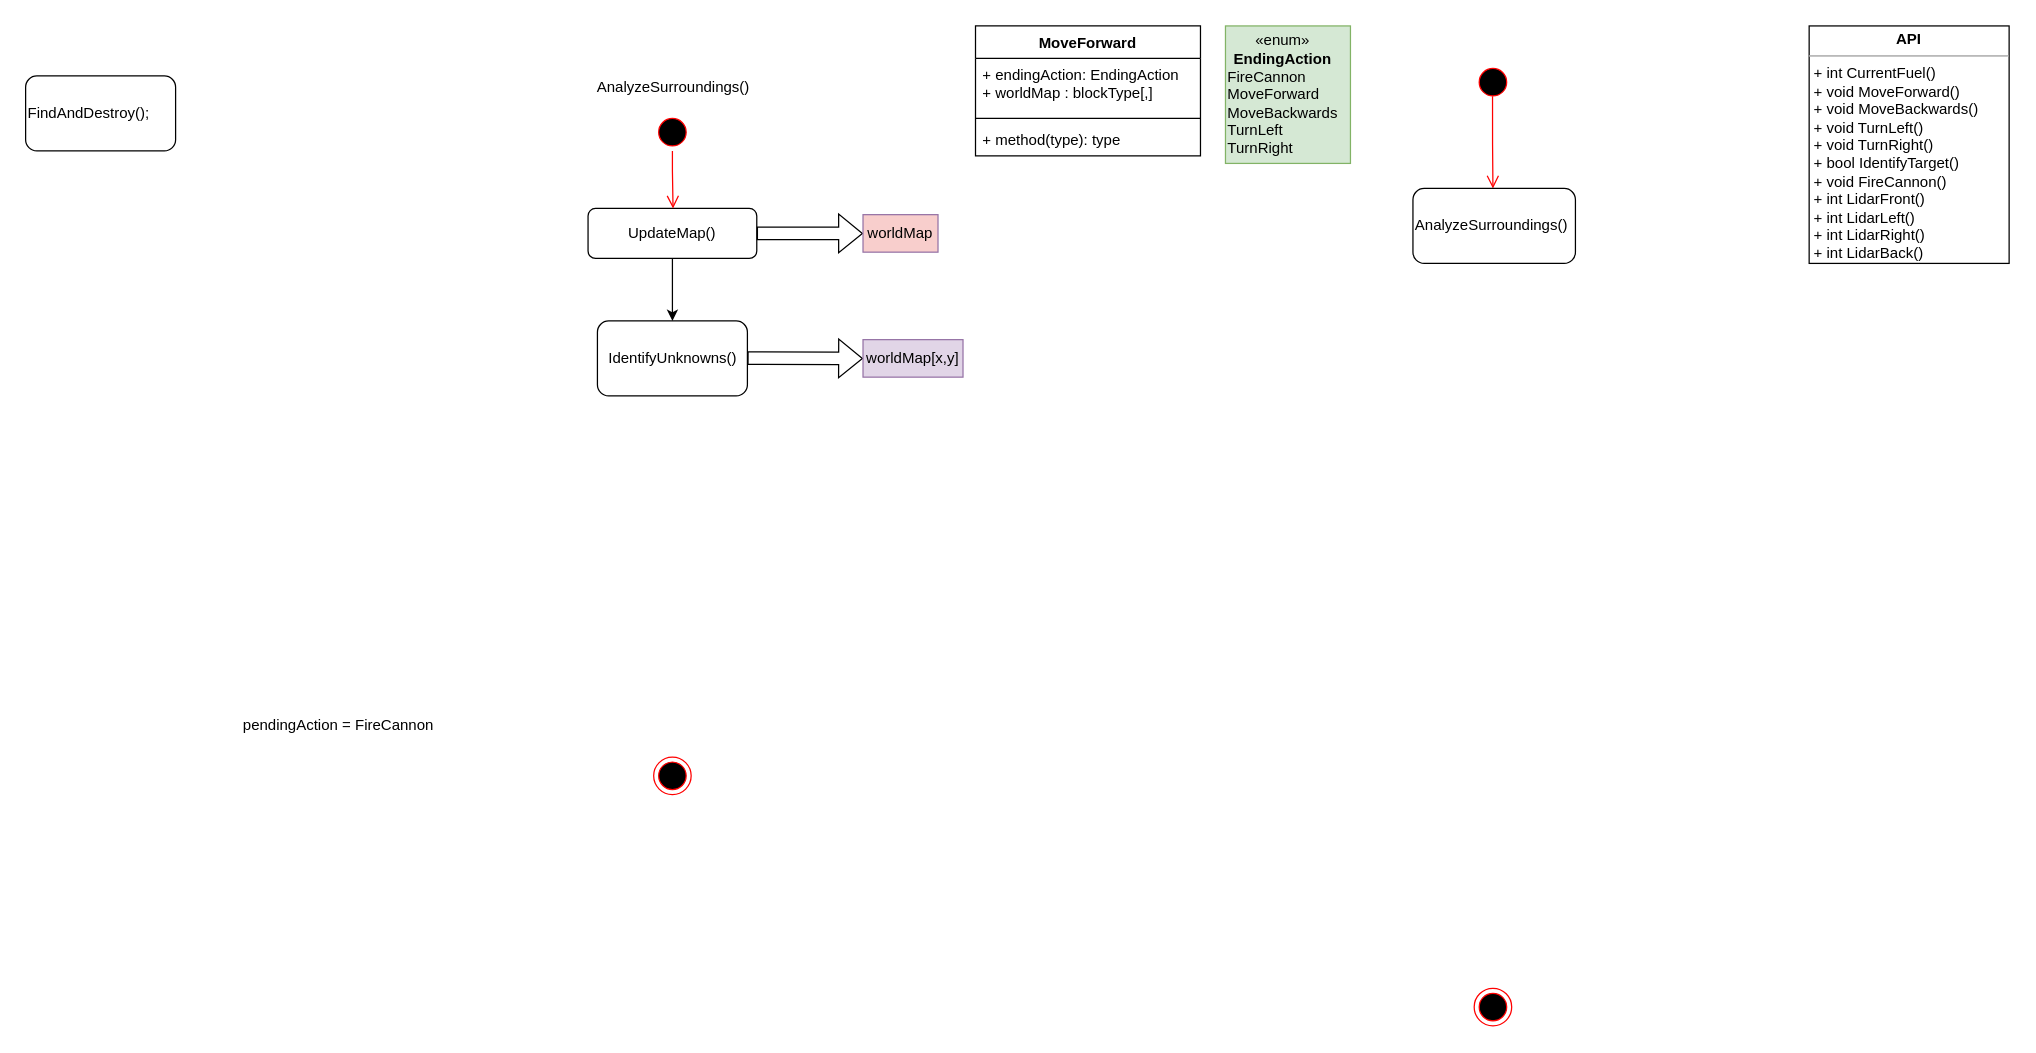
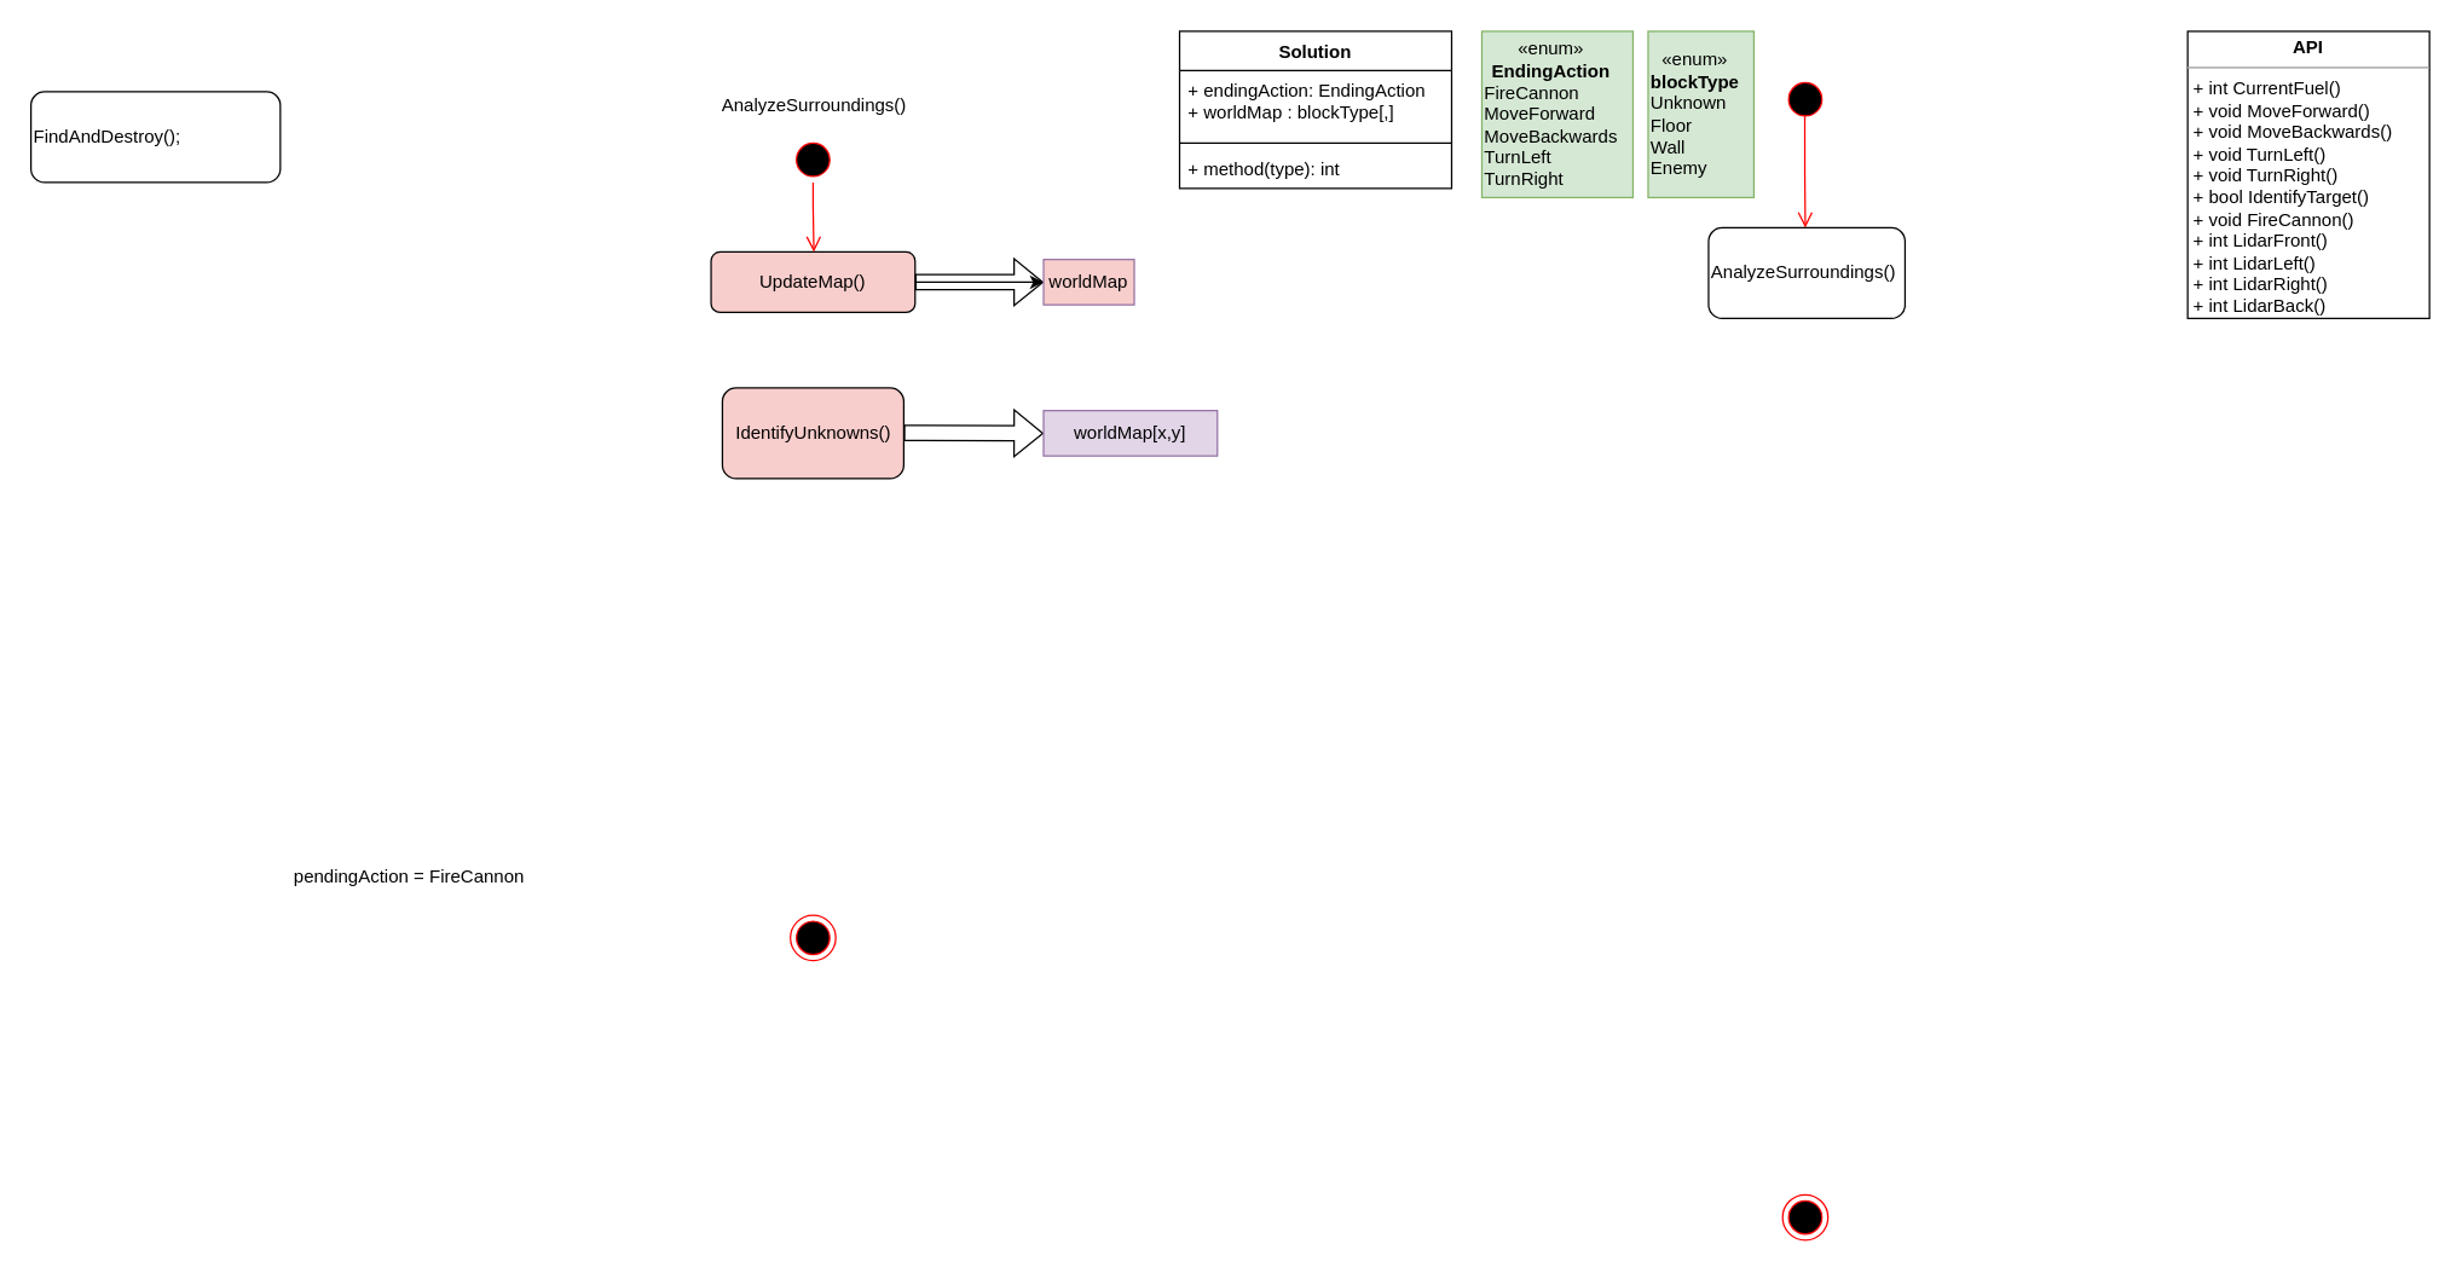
- <mxCell id="8" value="MoveForward" style="swimlane;fontStyle=1;align=center;verticalAlign=top;childLayout=stackLayout;horizontal=1;startSize=26;horizontalStack=0;resizeParent=1;resizeParentMax=0;resizeLast=0;collapsible=1;marginBottom=0;" vertex="1" parent="1"><mxGeometry width="180" height="104" as="geometry" x="780" y="20"><mxRectangle width="80" height="26" as="alternateBounds" /></mxGeometry></mxCell>
+ <mxCell id="8" value="Solution" style="swimlane;fontStyle=1;align=center;verticalAlign=top;childLayout=stackLayout;horizontal=1;startSize=26;horizontalStack=0;resizeParent=1;resizeParentMax=0;resizeLast=0;collapsible=1;marginBottom=0;" vertex="1" parent="1"><mxGeometry width="180" height="104" as="geometry" x="780" y="20"><mxRectangle width="80" height="26" as="alternateBounds" /></mxGeometry></mxCell>
+ <mxCell id="13" value="&lt;div style=&quot;text-align: center&quot;&gt;&lt;span&gt;«enum»&lt;/span&gt;&lt;/div&gt;&lt;b&gt;&lt;div style=&quot;text-align: center&quot;&gt;&lt;b&gt;blockType&lt;/b&gt;&lt;/div&gt;&lt;/b&gt;Unknown&lt;br&gt;Floor&lt;br&gt;Wall&lt;br&gt;Enemy" style="html=1;align=left;fillColor=#d5e8d4;strokeColor=#82b366;" vertex="1" parent="1"><mxGeometry x="1090" width="70" height="110" as="geometry" y="20" /></mxCell>
- <mxCell id="7" value="FindAndDestroy();" style="rounded=1;whiteSpace=wrap;html=1;align=left;" vertex="1" parent="1"><mxGeometry x="20" y="60" width="120" height="60" as="geometry" /></mxCell>
+ <mxCell id="7" value="FindAndDestroy();" style="rounded=1;whiteSpace=wrap;html=1;align=left;" vertex="1" parent="1"><mxGeometry x="20" y="60" width="165" height="60" as="geometry" /></mxCell>
- <mxCell id="11" value="+ method(type): type" style="text;strokeColor=none;fillColor=none;align=left;verticalAlign=top;spacingLeft=4;spacingRight=4;overflow=hidden;rotatable=0;points=[[0,0.5],[1,0.5]];portConstraint=eastwest;" vertex="1" parent="8"><mxGeometry y="78" width="180" height="26" as="geometry" /></mxCell>
+ <mxCell id="11" value="+ method(type): int" style="text;strokeColor=none;fillColor=none;align=left;verticalAlign=top;spacingLeft=4;spacingRight=4;overflow=hidden;rotatable=0;points=[[0,0.5],[1,0.5]];portConstraint=eastwest;" vertex="1" parent="8"><mxGeometry y="78" width="180" height="26" as="geometry" /></mxCell>
- <mxCell id="16" value="UpdateMap()" style="rounded=1;whiteSpace=wrap;html=1;align=center;" vertex="1" parent="1"><mxGeometry x="470" y="166" width="135" height="40" as="geometry" /></mxCell>
+ <mxCell id="16" value="UpdateMap()" style="rounded=1;whiteSpace=wrap;html=1;align=center;fillColor=#f8cecc;" vertex="1" parent="1"><mxGeometry x="470" y="166" width="135" height="40" as="geometry" /></mxCell>
- <mxCell id="15" value="" style="edgeStyle=orthogonalEdgeStyle;rounded=0;orthogonalLoop=1;jettySize=auto;html=1;" edge="1" parent="1" source="16" target="19"><mxGeometry relative="1" as="geometry" /></mxCell>
+ <mxCell id="15" value="" style="edgeStyle=orthogonalEdgeStyle;rounded=0;orthogonalLoop=1;jettySize=auto;html=1;" edge="1" parent="1" source="16" target="18"><mxGeometry relative="1" as="geometry" /></mxCell>
- <mxCell id="19" value="IdentifyUnknowns()" style="whiteSpace=wrap;html=1;rounded=1;" vertex="1" parent="1"><mxGeometry x="477.5" y="256" width="120" height="60" as="geometry" /></mxCell>
+ <mxCell id="19" value="IdentifyUnknowns()" style="whiteSpace=wrap;html=1;rounded=1;fillColor=#f8cecc;" vertex="1" parent="1"><mxGeometry x="477.5" y="256" width="120" height="60" as="geometry" /></mxCell>
- <mxCell id="21" value="worldMap[x,y]" style="whiteSpace=wrap;html=1;align=center;fillColor=#e1d5e7;strokeColor=#9673a6;" vertex="1" parent="1"><mxGeometry x="690" y="271" width="80" height="30" as="geometry" /></mxCell>
+ <mxCell id="21" value="worldMap[x,y]" style="whiteSpace=wrap;html=1;align=center;fillColor=#e1d5e7;strokeColor=#9673a6;" vertex="1" parent="1"><mxGeometry x="690" y="271" width="115" height="30" as="geometry" /></mxCell>
